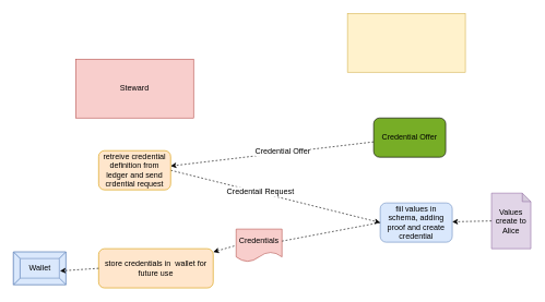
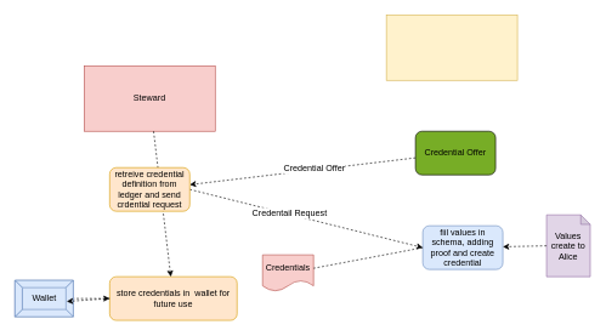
+ <mxCell id="18" value="" style="endArrow=classic;html=1;dashed=1;strokeColor=#000000;" edge="1" parent="1" source="2" target="12"><mxGeometry width="50" height="50" relative="1" as="geometry"><mxPoint x="130" y="225" as="sourcePoint" /><mxPoint x="180" y="175" as="targetPoint" /></mxGeometry></mxCell>
- <mxCell id="13" value="" style="endArrow=none;html=1;dashed=1;strokeColor=#000000;endFill=0;startArrow=classic;startFill=1;entryX=0;entryY=0.5;entryDx=0;entryDy=0;" edge="1" parent="1" source="12" target="10"><mxGeometry width="50" height="50" relative="1" as="geometry"><mxPoint x="310" y="500" as="sourcePoint" /><mxPoint x="220" y="440" as="targetPoint" /></mxGeometry></mxCell>
+ <mxCell id="13" value="" style="endArrow=none;html=1;dashed=1;strokeColor=#000000;endFill=0;startArrow=classic;startFill=1;" edge="1" parent="1" source="12" target="16"><mxGeometry width="50" height="50" relative="1" as="geometry"><mxPoint x="310" y="500" as="sourcePoint" /><mxPoint x="220" y="440" as="targetPoint" /></mxGeometry></mxCell>
